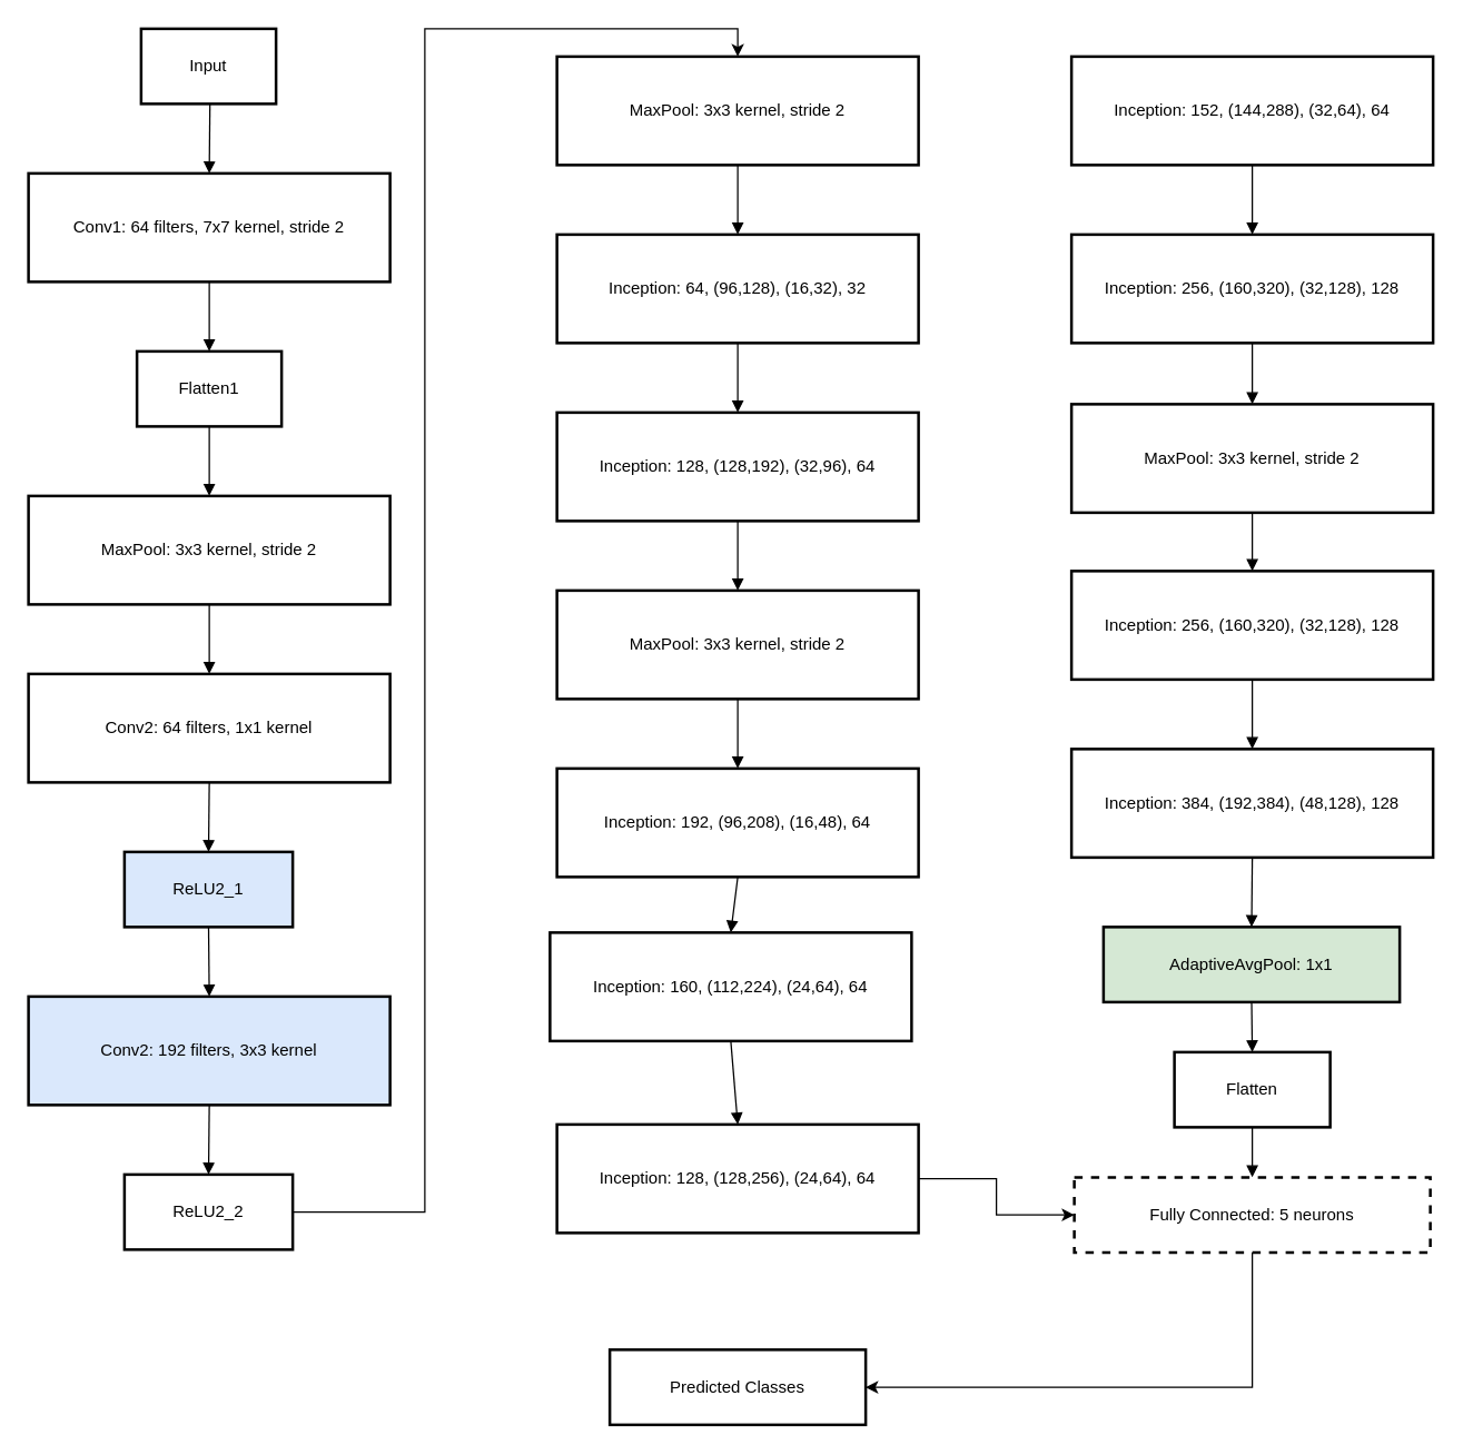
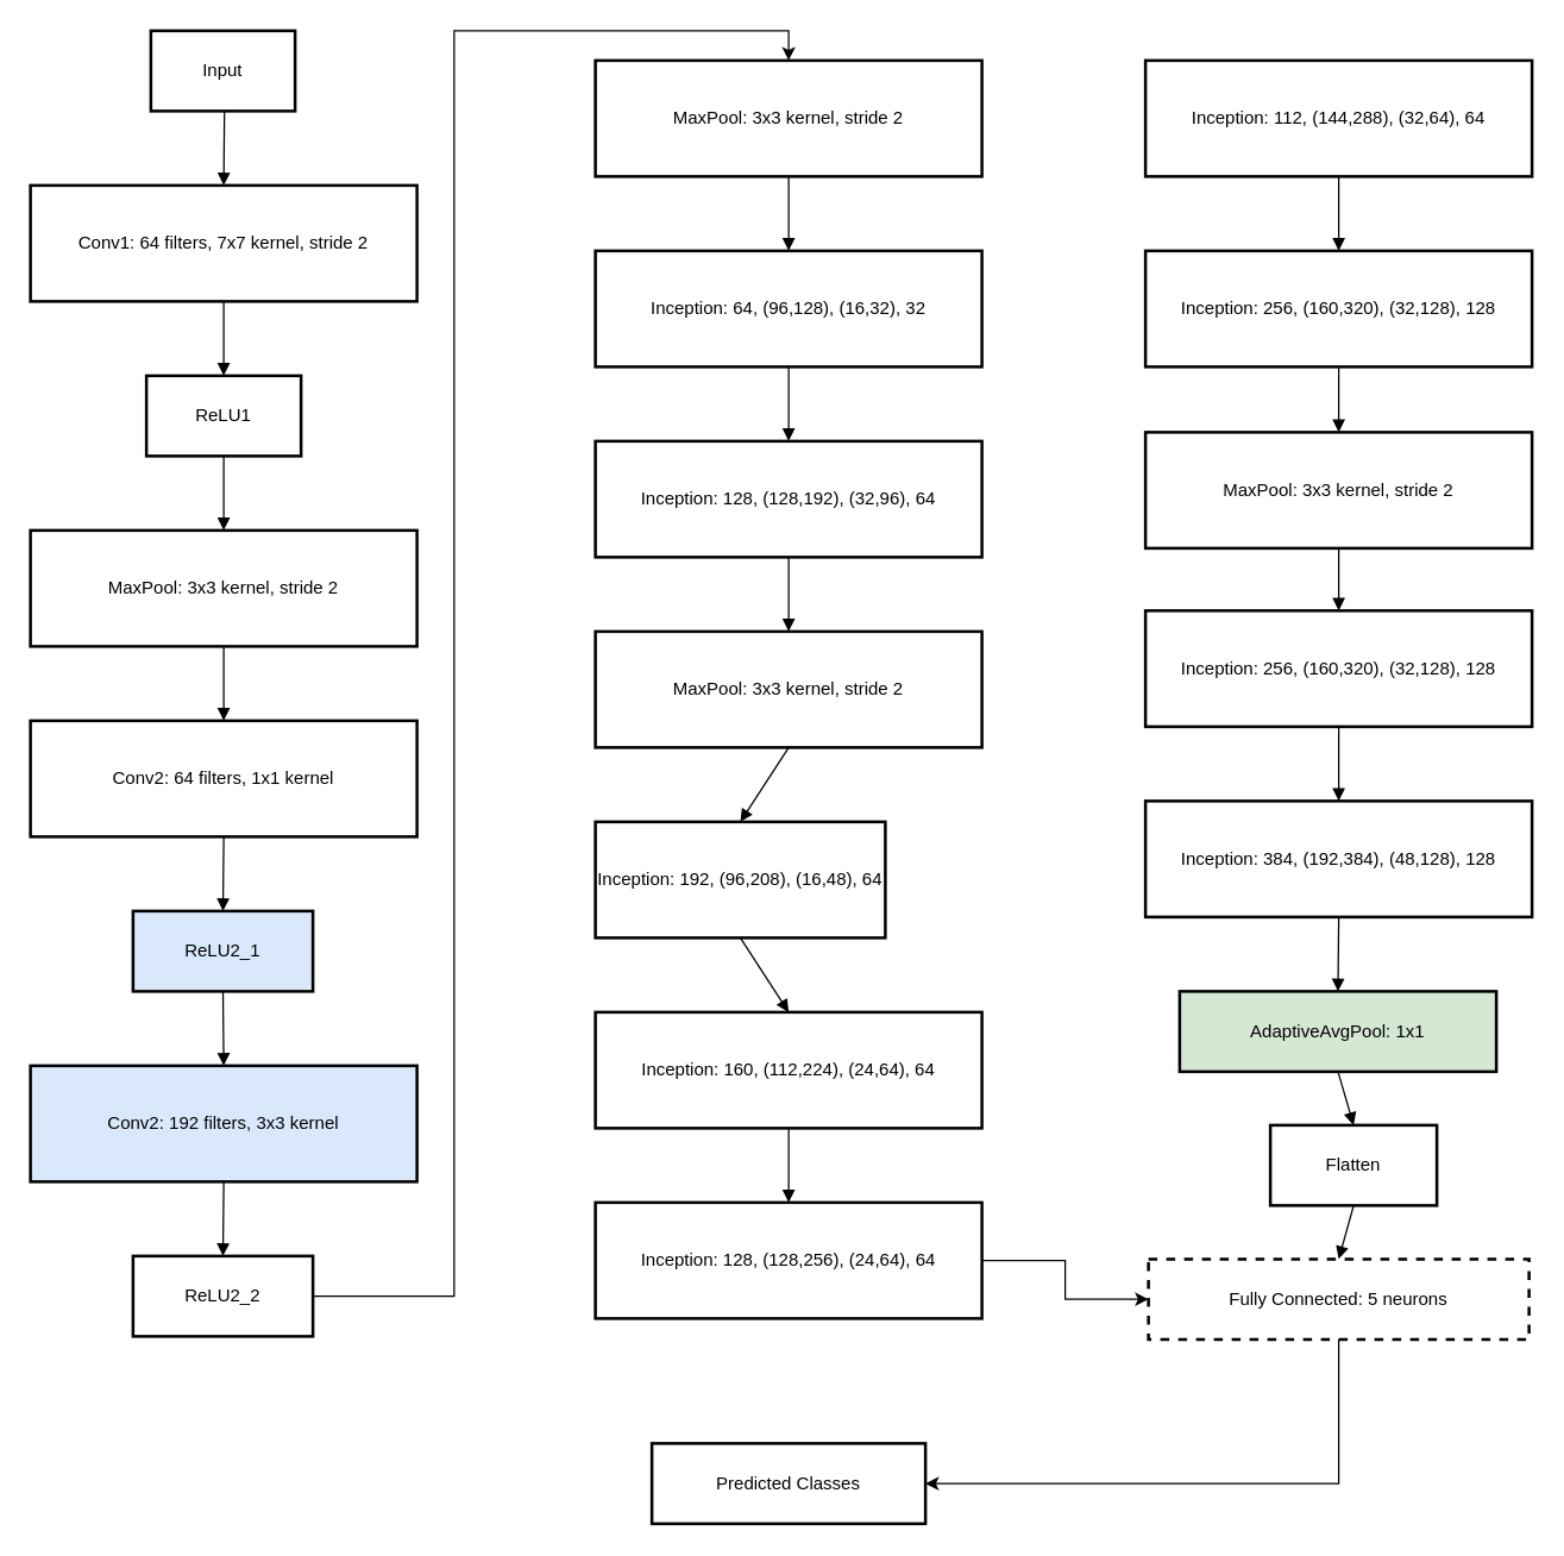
- <mxCell id="19" value="Inception: 152, (144,288), (32,64), 64" style="whiteSpace=wrap;strokeWidth=2;" vertex="1" parent="1"><mxGeometry x="770" y="40" width="260" height="78" as="geometry" /></mxCell>
+ <mxCell id="19" value="Inception: 112, (144,288), (32,64), 64" style="whiteSpace=wrap;strokeWidth=2;" vertex="1" parent="1"><mxGeometry x="770" y="40" width="260" height="78" as="geometry" /></mxCell>
- <mxCell id="4" value="Flatten1" style="whiteSpace=wrap;strokeWidth=2;" vertex="1" parent="1"><mxGeometry x="98" y="252" width="104" height="54" as="geometry" /></mxCell>
+ <mxCell id="4" value="ReLU1" style="whiteSpace=wrap;strokeWidth=2;" vertex="1" parent="1"><mxGeometry x="98" y="252" width="104" height="54" as="geometry" /></mxCell>
- <mxCell id="15" value="Inception: 192, (96,208), (16,48), 64" style="whiteSpace=wrap;strokeWidth=2;" vertex="1" parent="1"><mxGeometry x="400" y="552" width="260" height="78" as="geometry" /></mxCell>
+ <mxCell id="15" value="Inception: 192, (96,208), (16,48), 64" style="whiteSpace=wrap;strokeWidth=2;" vertex="1" parent="1"><mxGeometry x="400" y="552" width="195" height="78" as="geometry" /></mxCell>
- <mxCell id="16" value="Inception: 160, (112,224), (24,64), 64" style="whiteSpace=wrap;strokeWidth=2;" vertex="1" parent="1"><mxGeometry x="395" y="670" width="260" height="78" as="geometry" /></mxCell>
+ <mxCell id="16" value="Inception: 160, (112,224), (24,64), 64" style="whiteSpace=wrap;strokeWidth=2;" vertex="1" parent="1"><mxGeometry x="400" y="680" width="260" height="78" as="geometry" /></mxCell>
- <mxCell id="25" value="Flatten" style="whiteSpace=wrap;strokeWidth=2;" vertex="1" parent="1"><mxGeometry x="844" y="756" width="112" height="54" as="geometry" /></mxCell>
+ <mxCell id="25" value="Flatten" style="whiteSpace=wrap;strokeWidth=2;" vertex="1" parent="1"><mxGeometry x="854" y="756" width="112" height="54" as="geometry" /></mxCell>
